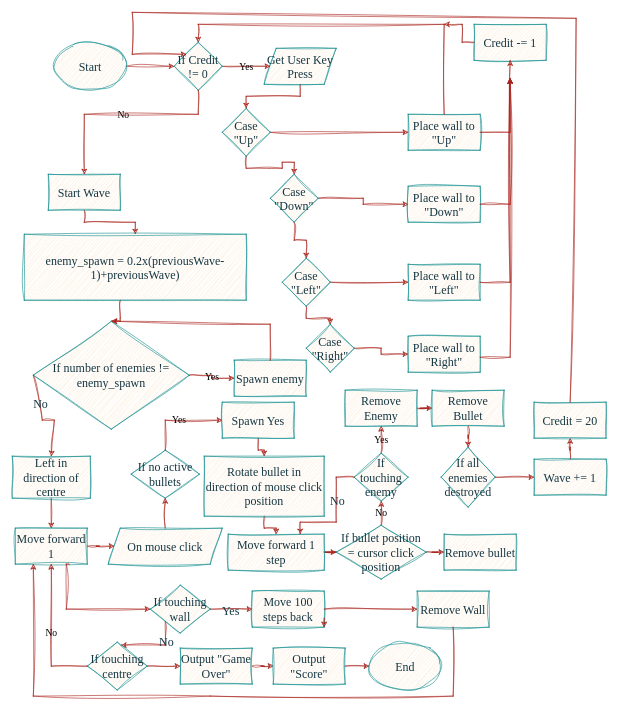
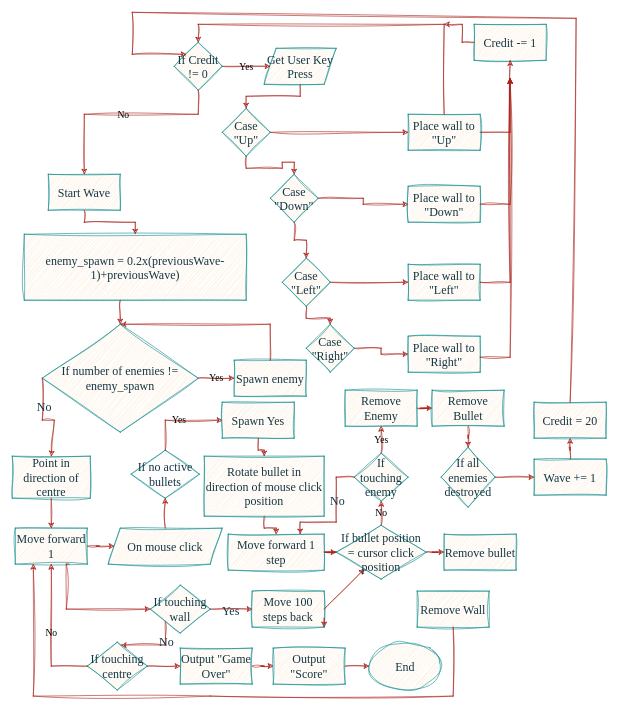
- <mxCell id="3" value="Start" style="ellipse;whiteSpace=wrap;html=1;sketch=1;hachureGap=4;jiggle=2;curveFitting=1;fontFamily=Architects Daughter;fontSource=https%3A%2F%2Ffonts.googleapis.com%2Fcss%3Ffamily%3DArchitects%2BDaughter;fontSize=20;fillColor=#FAE5C7;strokeColor=#0F8B8D;labelBackgroundColor=none;fontColor=#143642;" vertex="1" parent="1"><mxGeometry x="90" y="70" width="120" height="80" as="geometry" /></mxCell>
- <mxCell id="2" value="" style="edgeStyle=orthogonalEdgeStyle;rounded=0;sketch=1;hachureGap=4;jiggle=2;curveFitting=1;orthogonalLoop=1;jettySize=auto;html=1;fontFamily=Architects Daughter;fontSource=https%3A%2F%2Ffonts.googleapis.com%2Fcss%3Ffamily%3DArchitects%2BDaughter;fontSize=16;labelBackgroundColor=none;strokeColor=#A8201A;fontColor=default;" edge="1" parent="1" source="3" target="23"><mxGeometry relative="1" as="geometry" /></mxCell>
- <mxCell id="29" value="If number of enemies != enemy_spawn" style="rhombus;whiteSpace=wrap;html=1;sketch=1;hachureGap=4;jiggle=2;curveFitting=1;fontFamily=Architects Daughter;fontSource=https%3A%2F%2Ffonts.googleapis.com%2Fcss%3Ffamily%3DArchitects%2BDaughter;fontSize=20;labelBackgroundColor=none;fillColor=#FAE5C7;strokeColor=#0F8B8D;fontColor=#143642;" vertex="1" parent="1"><mxGeometry x="55" y="535" width="260" height="180" as="geometry" /></mxCell>
+ <mxCell id="29" value="If number of enemies != enemy_spawn" style="rhombus;whiteSpace=wrap;html=1;sketch=1;hachureGap=4;jiggle=2;curveFitting=1;fontFamily=Architects Daughter;fontSource=https%3A%2F%2Ffonts.googleapis.com%2Fcss%3Ffamily%3DArchitects%2BDaughter;fontSize=20;labelBackgroundColor=none;fillColor=#FAE5C7;strokeColor=#0F8B8D;fontColor=#143642;" vertex="1" parent="1"><mxGeometry x="70" y="540" width="260" height="180" as="geometry" /></mxCell>
- <mxCell id="33" value="Left in direction of centre" style="rounded=0;whiteSpace=wrap;html=1;sketch=1;hachureGap=4;jiggle=2;curveFitting=1;fontFamily=Architects Daughter;fontSource=https%3A%2F%2Ffonts.googleapis.com%2Fcss%3Ffamily%3DArchitects%2BDaughter;fontSize=20;labelBackgroundColor=none;fillColor=#FAE5C7;strokeColor=#0F8B8D;fontColor=#143642;" vertex="1" parent="1"><mxGeometry y="760" width="130" height="70" as="geometry" x="20" /></mxCell>
+ <mxCell id="33" value="Point in direction of centre" style="rounded=0;whiteSpace=wrap;html=1;sketch=1;hachureGap=4;jiggle=2;curveFitting=1;fontFamily=Architects Daughter;fontSource=https%3A%2F%2Ffonts.googleapis.com%2Fcss%3Ffamily%3DArchitects%2BDaughter;fontSize=20;labelBackgroundColor=none;fillColor=#FAE5C7;strokeColor=#0F8B8D;fontColor=#143642;" vertex="1" parent="1"><mxGeometry y="760" width="130" height="70" as="geometry" x="20" /></mxCell>
- <mxCell id="48" value="" style="endArrow=classic;html=1;rounded=0;sketch=1;hachureGap=4;jiggle=2;curveFitting=1;fontFamily=Architects Daughter;fontSource=https%3A%2F%2Ffonts.googleapis.com%2Fcss%3Ffamily%3DArchitects%2BDaughter;fontSize=16;exitX=1;exitY=0.5;exitDx=0;exitDy=0;entryX=0;entryY=0.5;entryDx=0;entryDy=0;labelBackgroundColor=none;strokeColor=#A8201A;fontColor=default;" edge="1" parent="1" source="44" target="46"><mxGeometry width="50" height="50" relative="1" as="geometry"><mxPoint x="530" y="1150" as="sourcePoint" /><mxPoint x="580" y="1100" as="targetPoint" /></mxGeometry></mxCell>
+ <mxCell id="48" value="" style="endArrow=classic;html=1;rounded=0;sketch=1;hachureGap=4;jiggle=2;curveFitting=1;fontFamily=Architects Daughter;fontSource=https%3A%2F%2Ffonts.googleapis.com%2Fcss%3Ffamily%3DArchitects%2BDaughter;fontSize=16;exitX=1;exitY=0.5;exitDx=0;exitDy=0;labelBackgroundColor=none;strokeColor=#A8201A;fontColor=default;" edge="1" parent="1" source="44" target="61"><mxGeometry width="50" height="50" relative="1" as="geometry"><mxPoint x="530" y="1150" as="sourcePoint" /><mxPoint x="580" y="1100" as="targetPoint" /></mxGeometry></mxCell>
